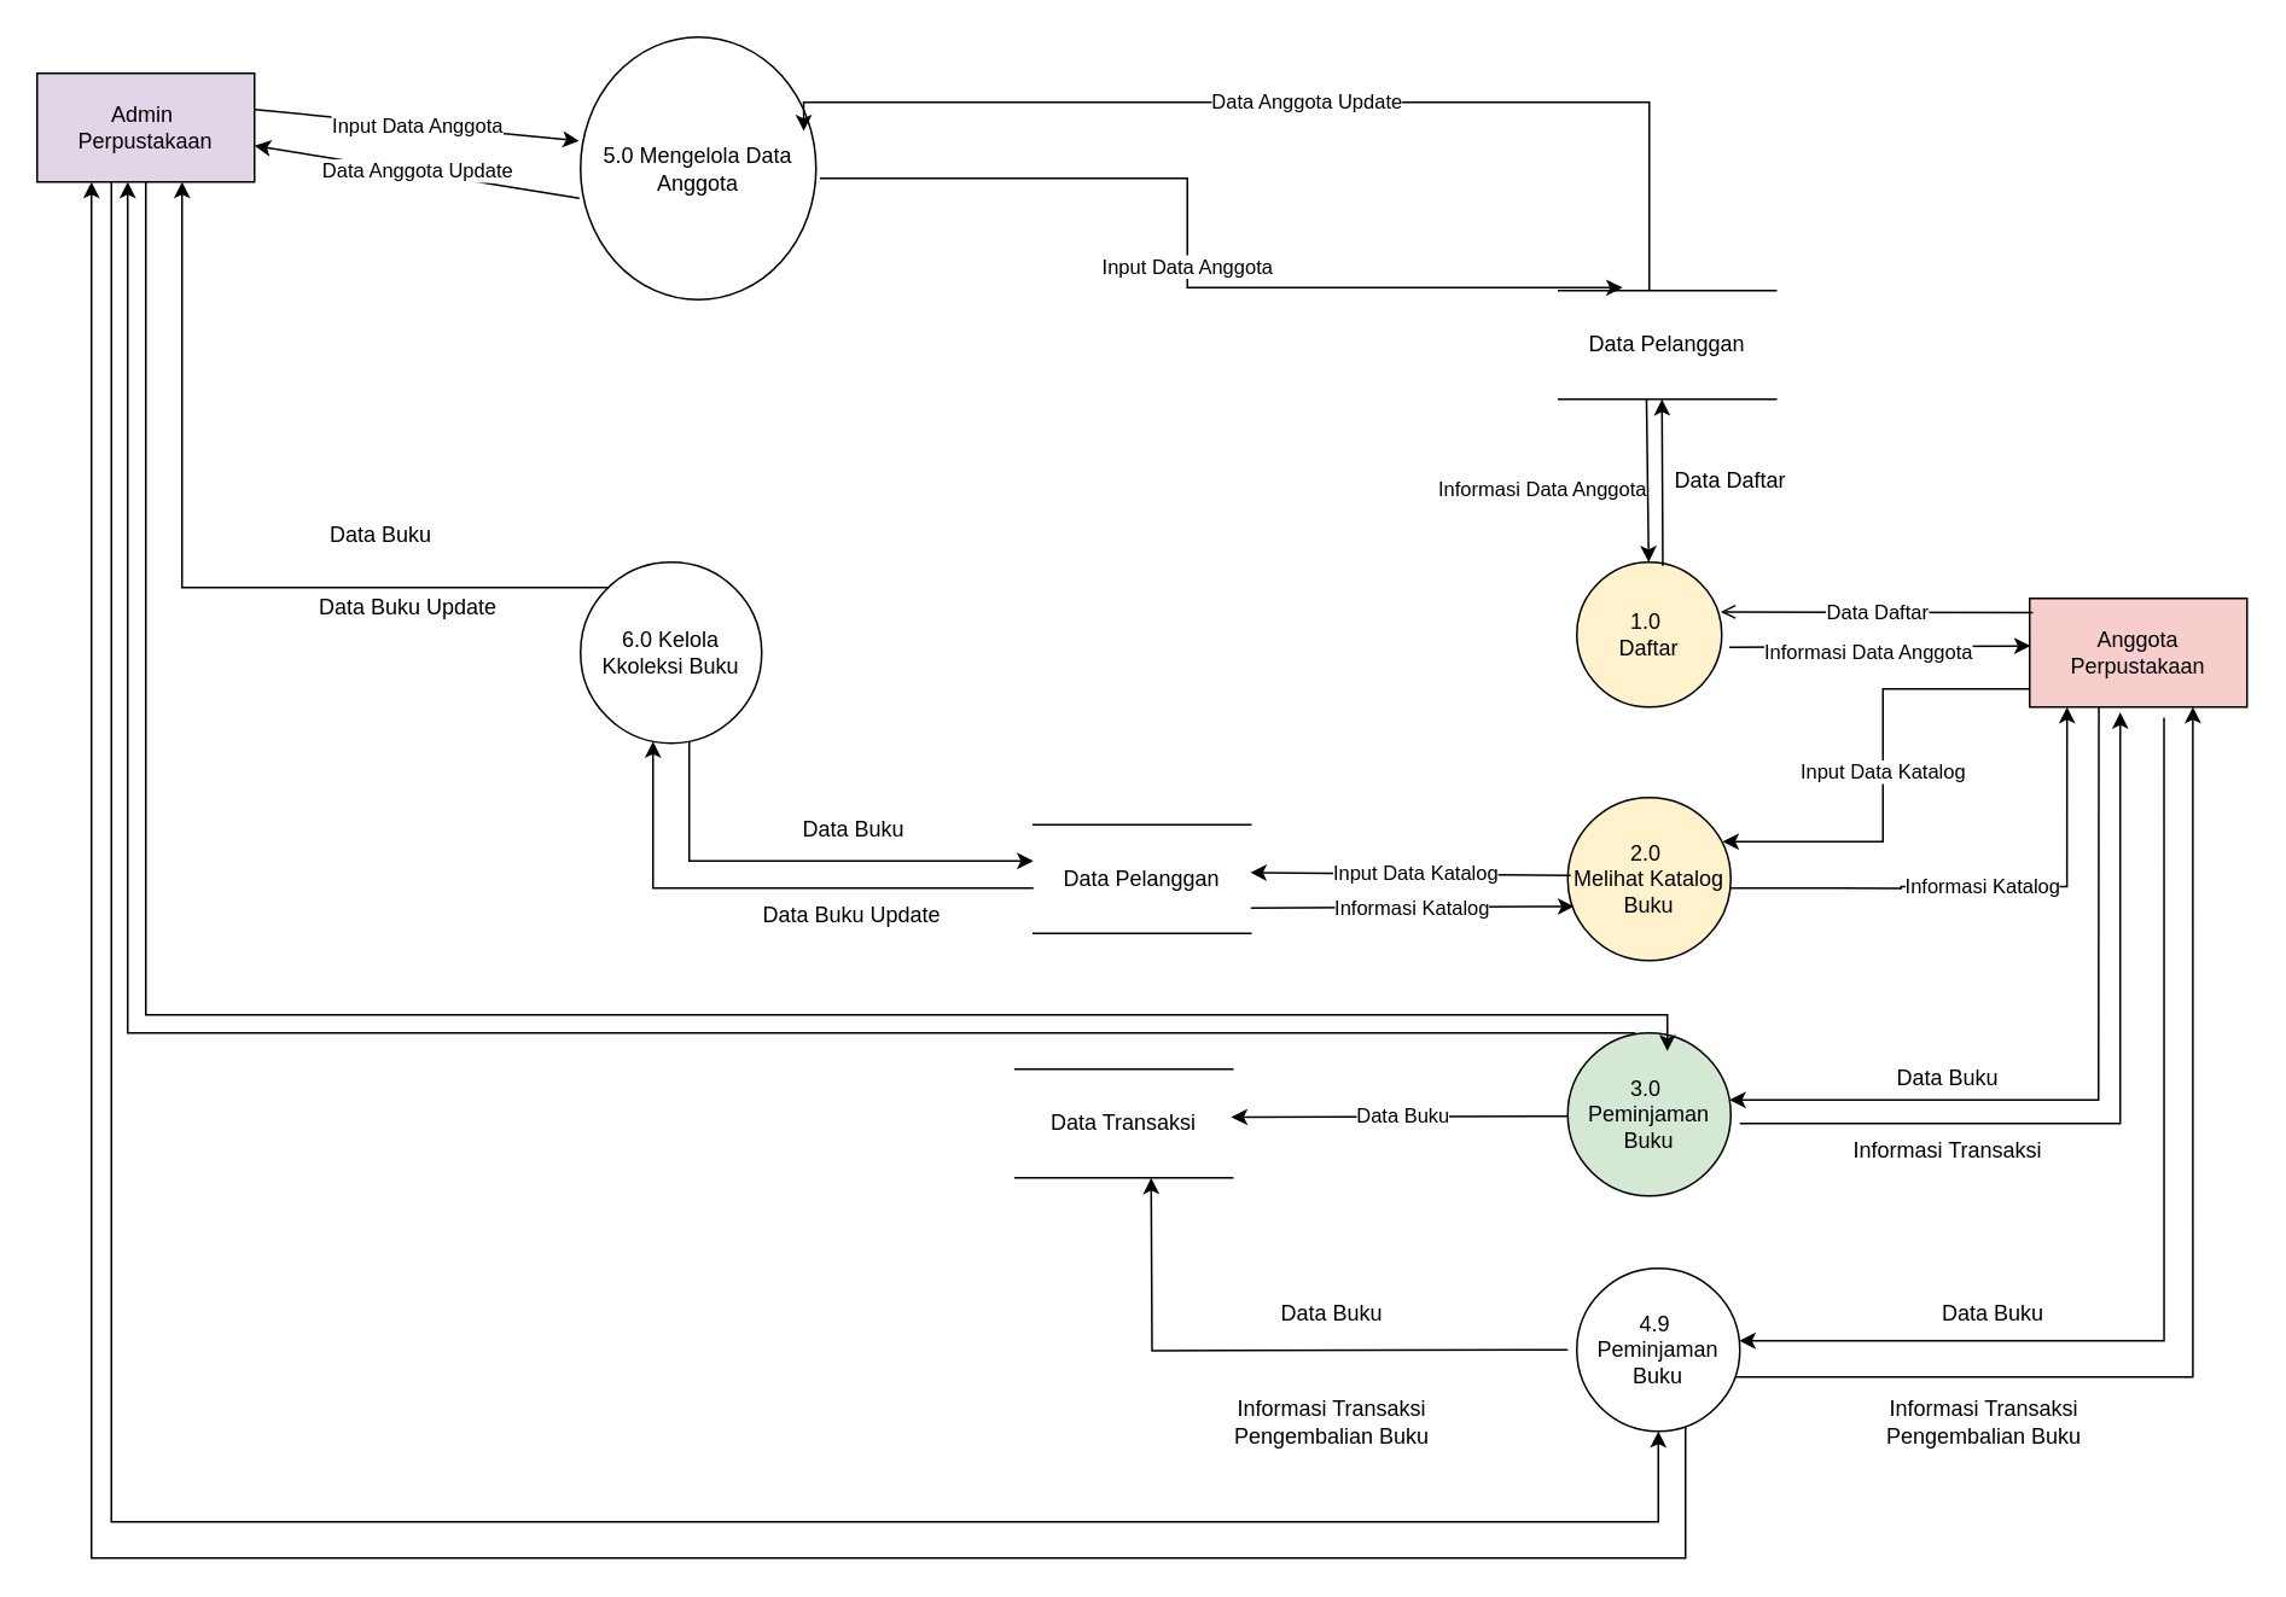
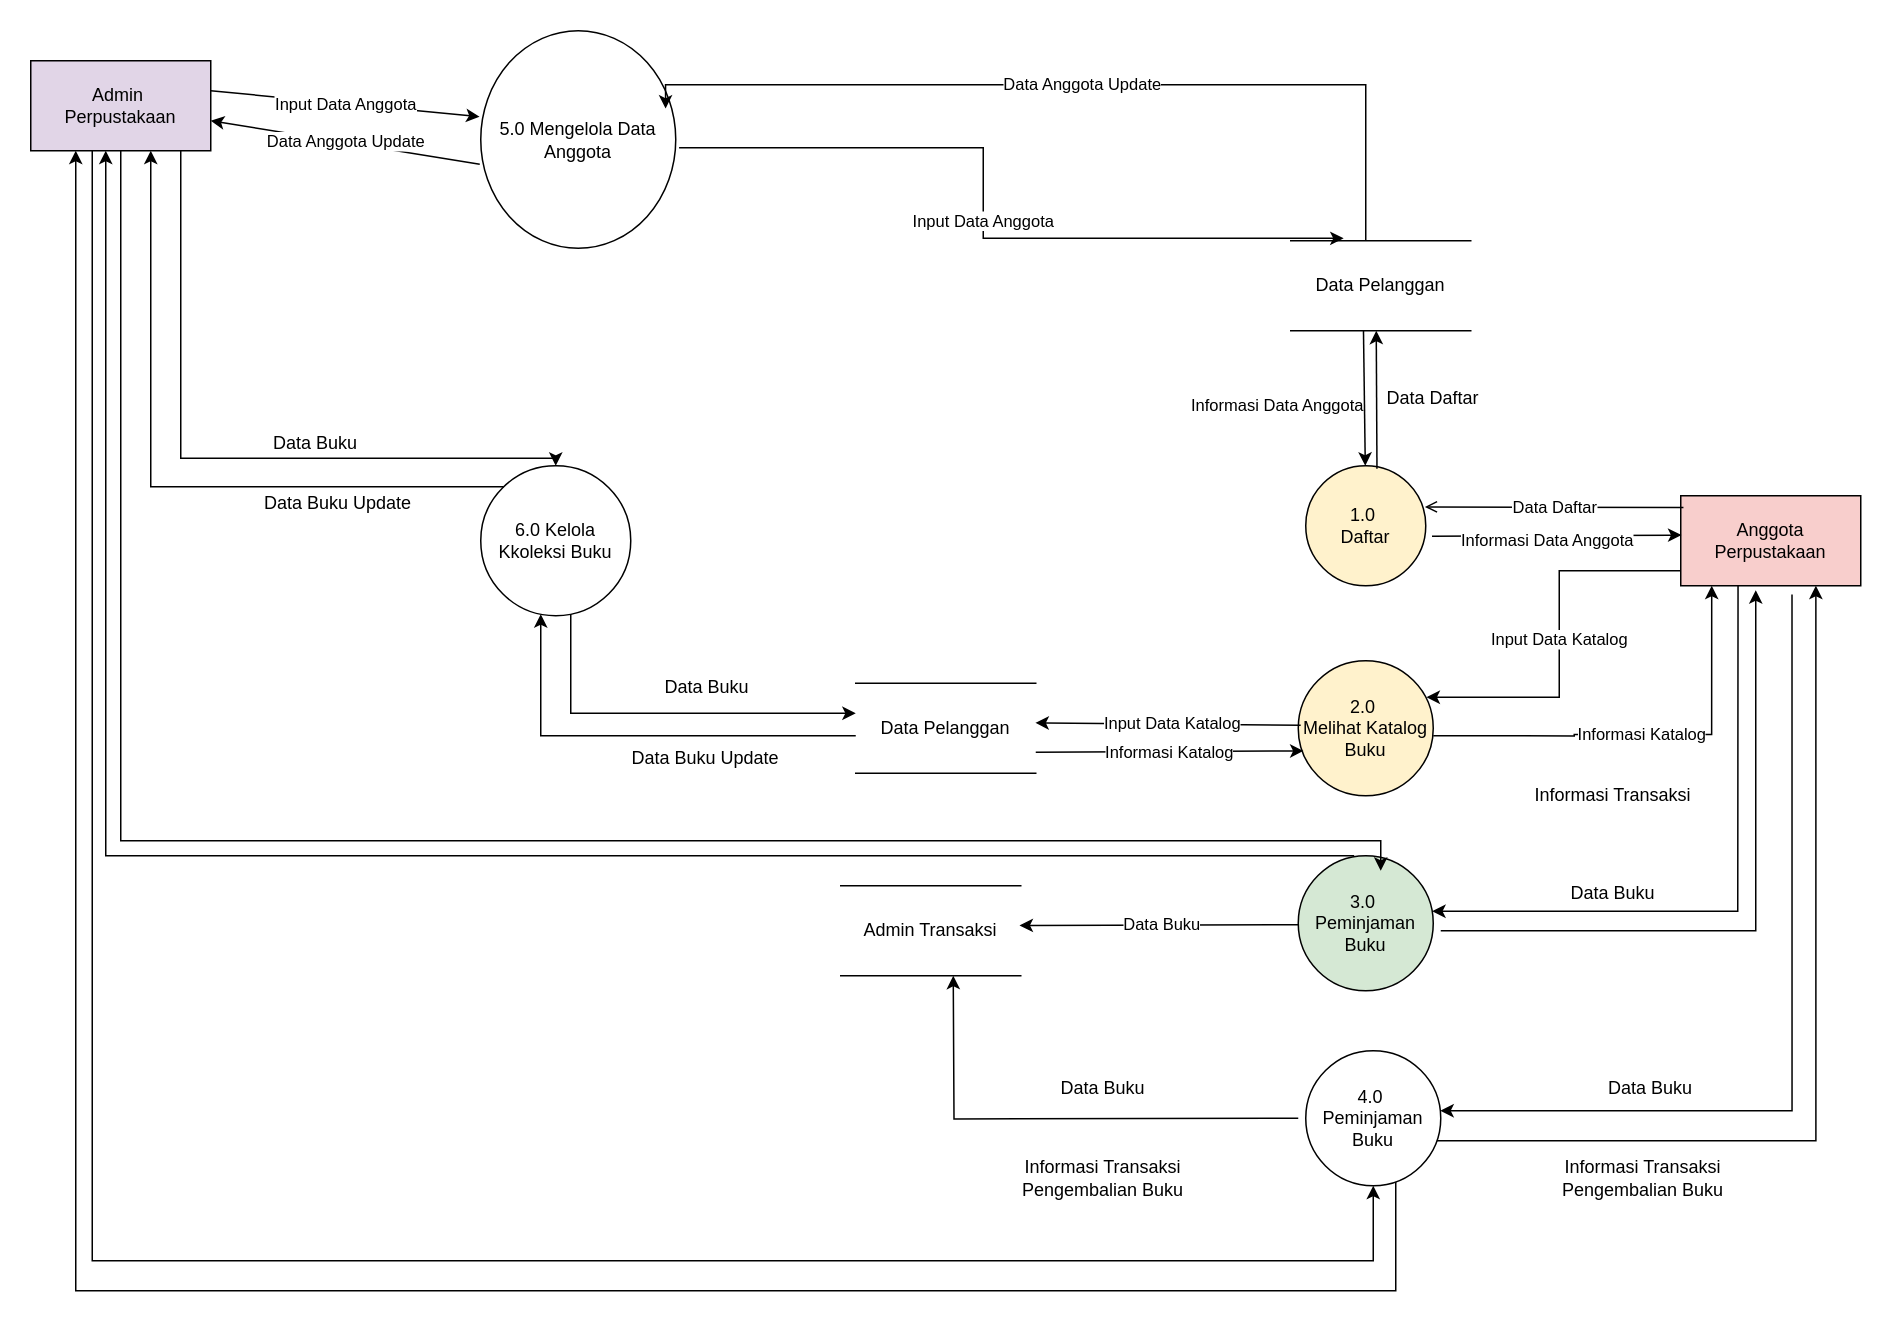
+ <mxCell id="34" value="" style="endArrow=classic;html=1;rounded=0;edgeStyle=orthogonalEdgeStyle;" edge="1" parent="1" source="4" target="33"><mxGeometry width="50" height="50" relative="1" as="geometry"><mxPoint x="120.02" y="110" as="sourcePoint" /><mxPoint x="330.02" y="305" as="targetPoint" /><Array as="points"><mxPoint x="120" y="305" /></Array></mxGeometry></mxCell>
- <mxCell id="26" value="Data Transaksi" style="shape=partialRectangle;whiteSpace=wrap;html=1;left=0;right=0;fillColor=none;" vertex="1" parent="1"><mxGeometry x="560" y="590" width="120" height="60" as="geometry" /></mxCell>
+ <mxCell id="26" value="Admin Transaksi" style="shape=partialRectangle;whiteSpace=wrap;html=1;left=0;right=0;fillColor=none;" vertex="1" parent="1"><mxGeometry x="560" y="590" width="120" height="60" as="geometry" /></mxCell>
- <mxCell id="27" value="Informasi Transaksi" style="text;html=1;align=center;verticalAlign=middle;whiteSpace=wrap;rounded=0;" vertex="1" parent="1"><mxGeometry x="1020" y="620" width="110" height="30" as="geometry" /></mxCell>
+ <mxCell id="27" value="Informasi Transaksi" style="text;html=1;align=center;verticalAlign=middle;whiteSpace=wrap;rounded=0;" vertex="1" parent="1"><mxGeometry x="1020" y="515" width="110" height="30" as="geometry" /></mxCell>
- <mxCell id="44" value="4.9&amp;nbsp;&lt;div&gt;Peminjaman Buku&lt;/div&gt;" style="ellipse;whiteSpace=wrap;html=1;aspect=fixed;" vertex="1" parent="1"><mxGeometry x="870" y="700" width="90" height="90" as="geometry" /></mxCell>
+ <mxCell id="44" value="4.0&amp;nbsp;&lt;div&gt;Peminjaman Buku&lt;/div&gt;" style="ellipse;whiteSpace=wrap;html=1;aspect=fixed;" vertex="1" parent="1"><mxGeometry x="870" y="700" width="90" height="90" as="geometry" /></mxCell>
